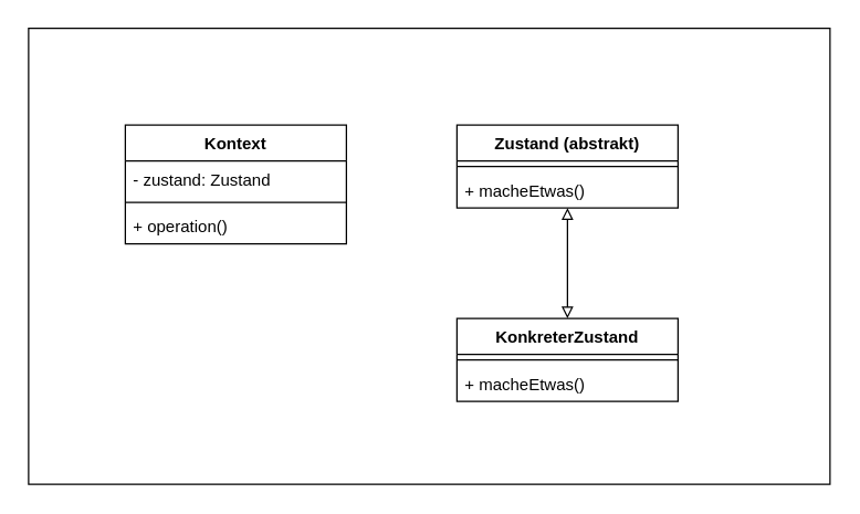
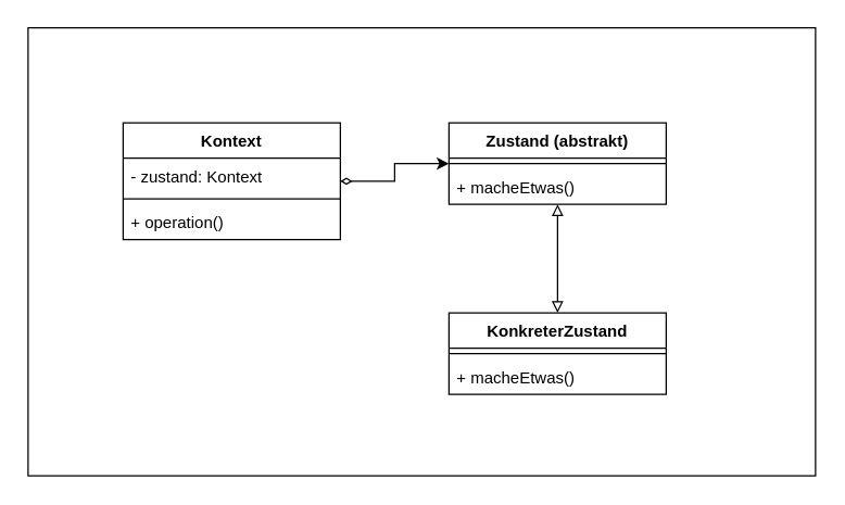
+ <mxCell id="3" value="" style="edgeStyle=orthogonalEdgeStyle;rounded=0;orthogonalLoop=1;jettySize=auto;html=1;startArrow=diamondThin;startFill=0;" edge="1" parent="1" source="4" target="9"><mxGeometry relative="1" as="geometry" /></mxCell>
- <mxCell id="5" value="- zustand: Zustand" style="text;strokeColor=none;fillColor=none;align=left;verticalAlign=top;spacingLeft=4;spacingRight=4;overflow=hidden;rotatable=0;points=[[0,0.5],[1,0.5]];portConstraint=eastwest;" vertex="1" parent="4"><mxGeometry y="26" width="160" height="26" as="geometry" /></mxCell>
+ <mxCell id="5" value="- zustand: Kontext" style="text;strokeColor=none;fillColor=none;align=left;verticalAlign=top;spacingLeft=4;spacingRight=4;overflow=hidden;rotatable=0;points=[[0,0.5],[1,0.5]];portConstraint=eastwest;" vertex="1" parent="4"><mxGeometry y="26" width="160" height="26" as="geometry" /></mxCell>
